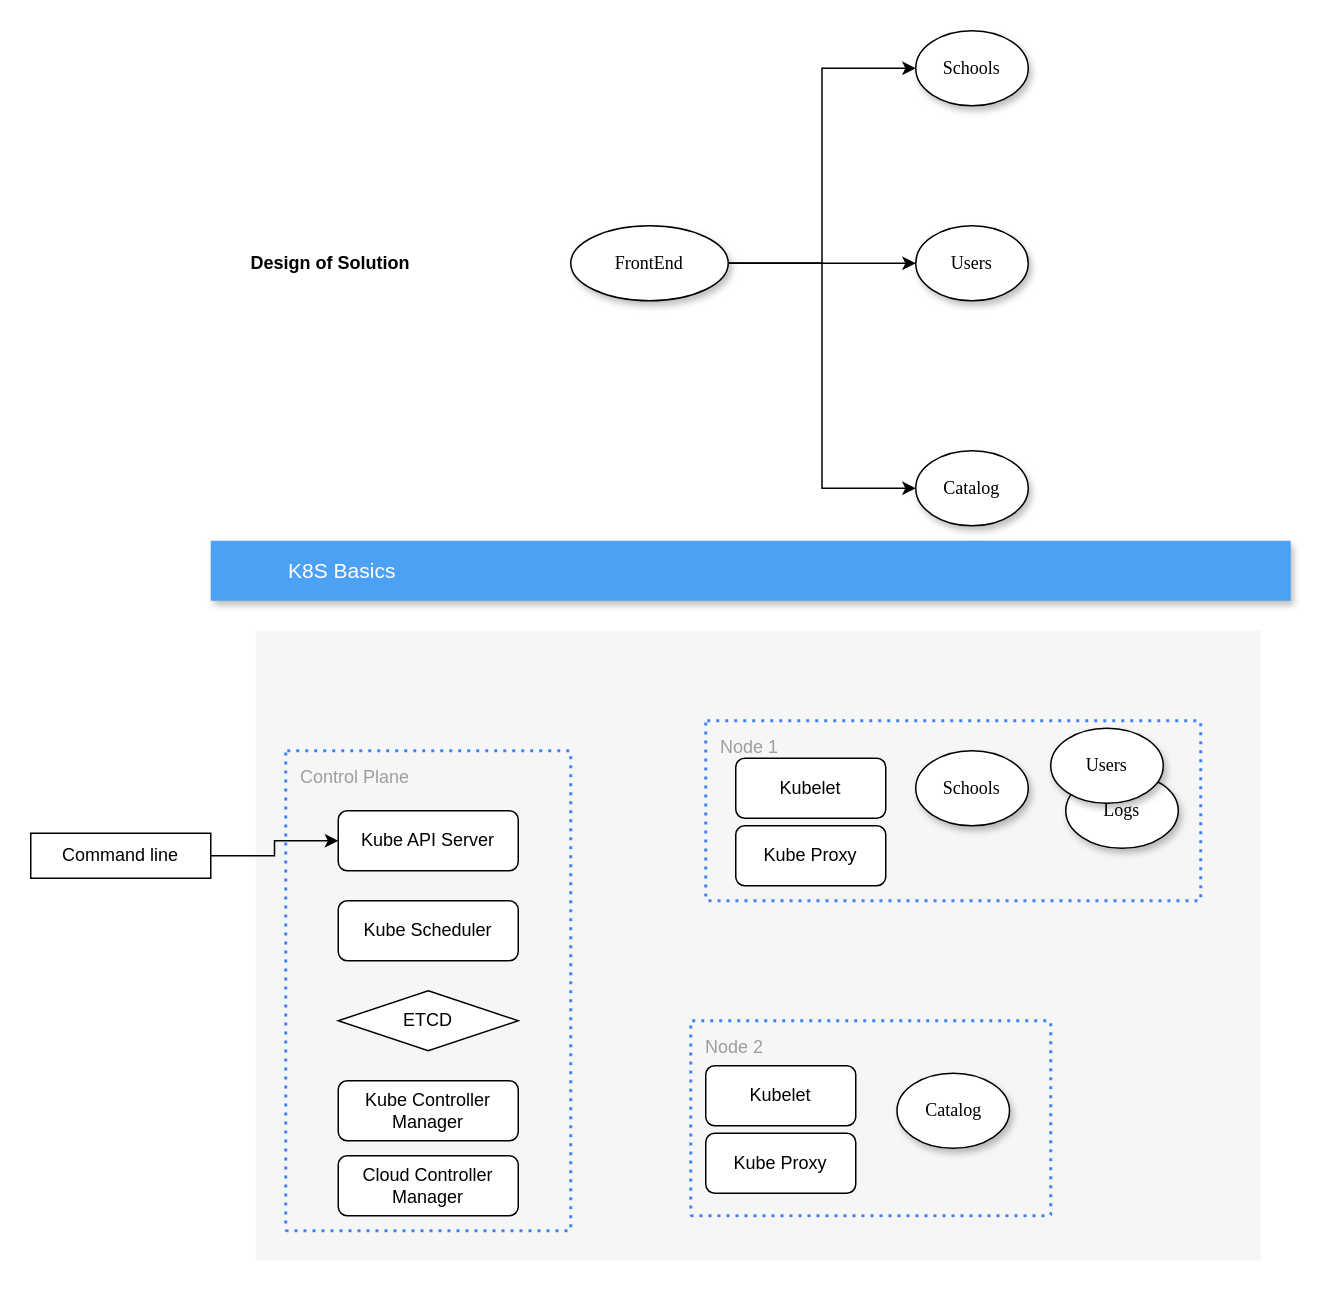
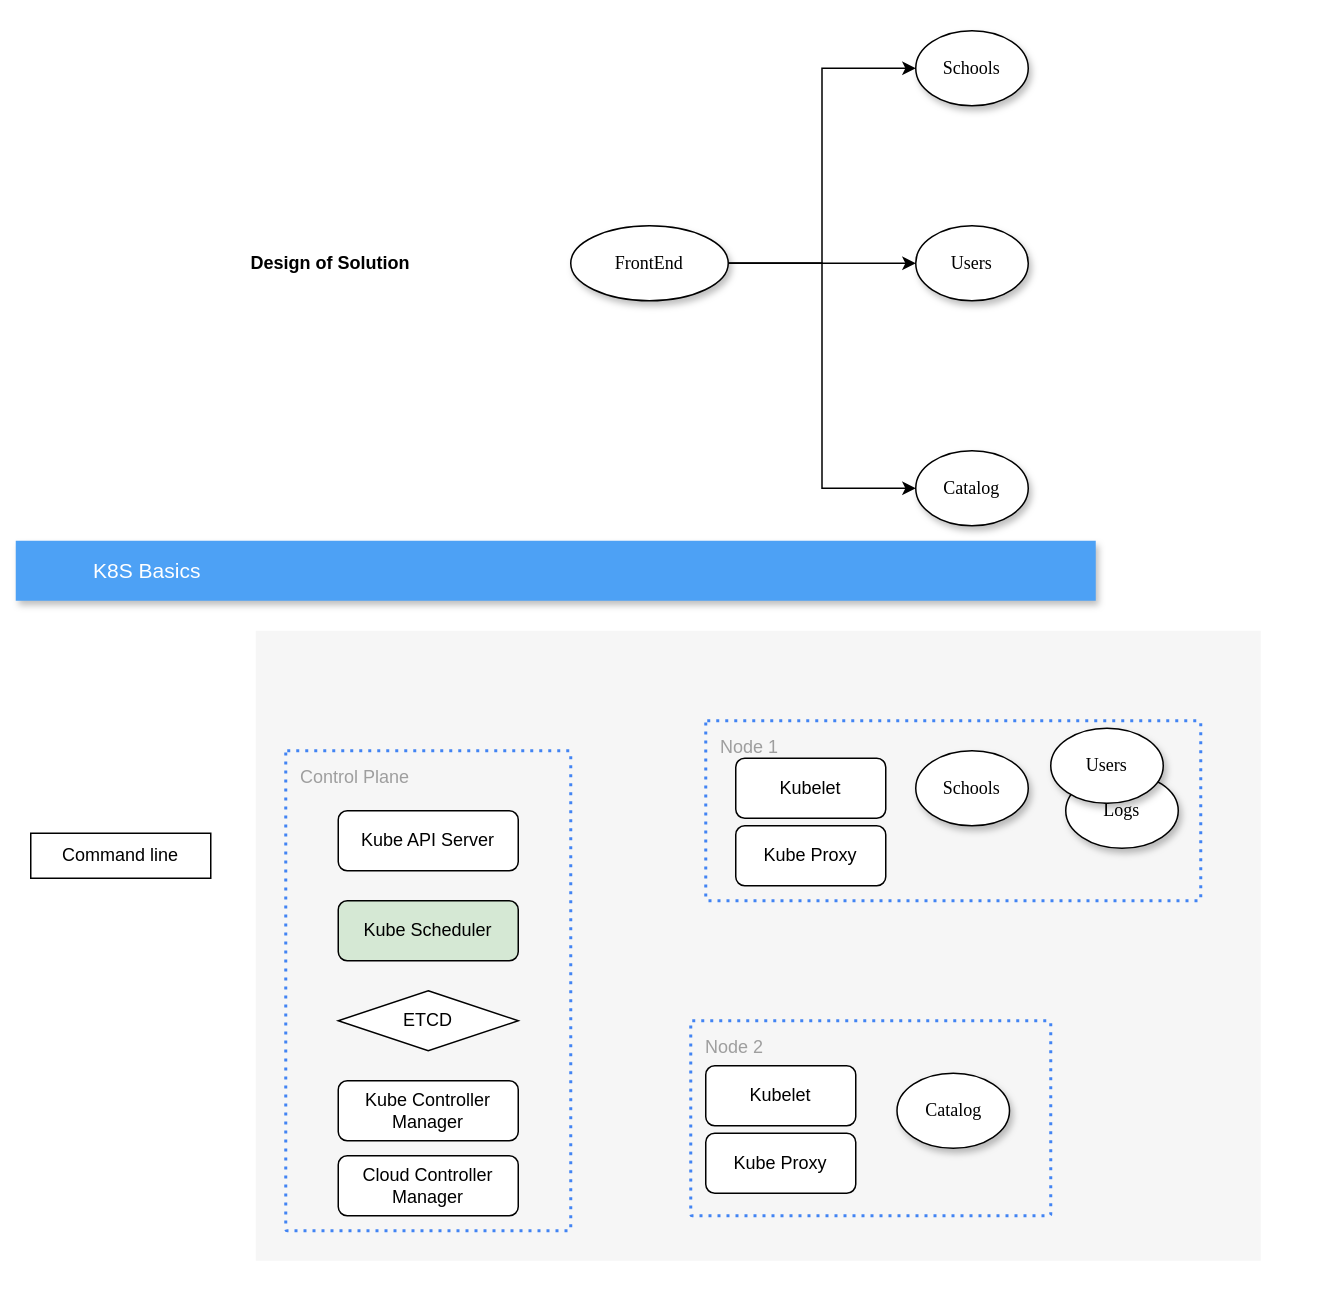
- <mxCell id="12" value="K8S Basics" style="fillColor=#4DA1F5;strokeColor=none;shadow=1;gradientColor=none;fontSize=14;align=left;spacingLeft=50;fontColor=#ffffff;html=1;" parent="1" vertex="1"><mxGeometry x="140" y="360" width="720" height="40" as="geometry" /></mxCell>
+ <mxCell id="12" value="K8S Basics" style="fillColor=#4DA1F5;strokeColor=none;shadow=1;gradientColor=none;fontSize=14;align=left;spacingLeft=50;fontColor=#ffffff;html=1;" parent="1" vertex="1"><mxGeometry x="10" y="360" width="720" height="40" as="geometry" /></mxCell>
- <mxCell id="15" style="edgeStyle=orthogonalEdgeStyle;rounded=0;orthogonalLoop=1;jettySize=auto;html=1;" edge="1" parent="1" source="16" target="17"><mxGeometry relative="1" as="geometry" /></mxCell>
- <mxCell id="20" value="Kube Scheduler" style="rounded=1;whiteSpace=wrap;html=1;" vertex="1" parent="1"><mxGeometry x="225" y="600" width="120" height="40" as="geometry" /></mxCell>
+ <mxCell id="20" value="Kube Scheduler" style="rounded=1;whiteSpace=wrap;html=1;fillColor=#d5e8d4;" vertex="1" parent="1"><mxGeometry x="225" y="600" width="120" height="40" as="geometry" /></mxCell>
